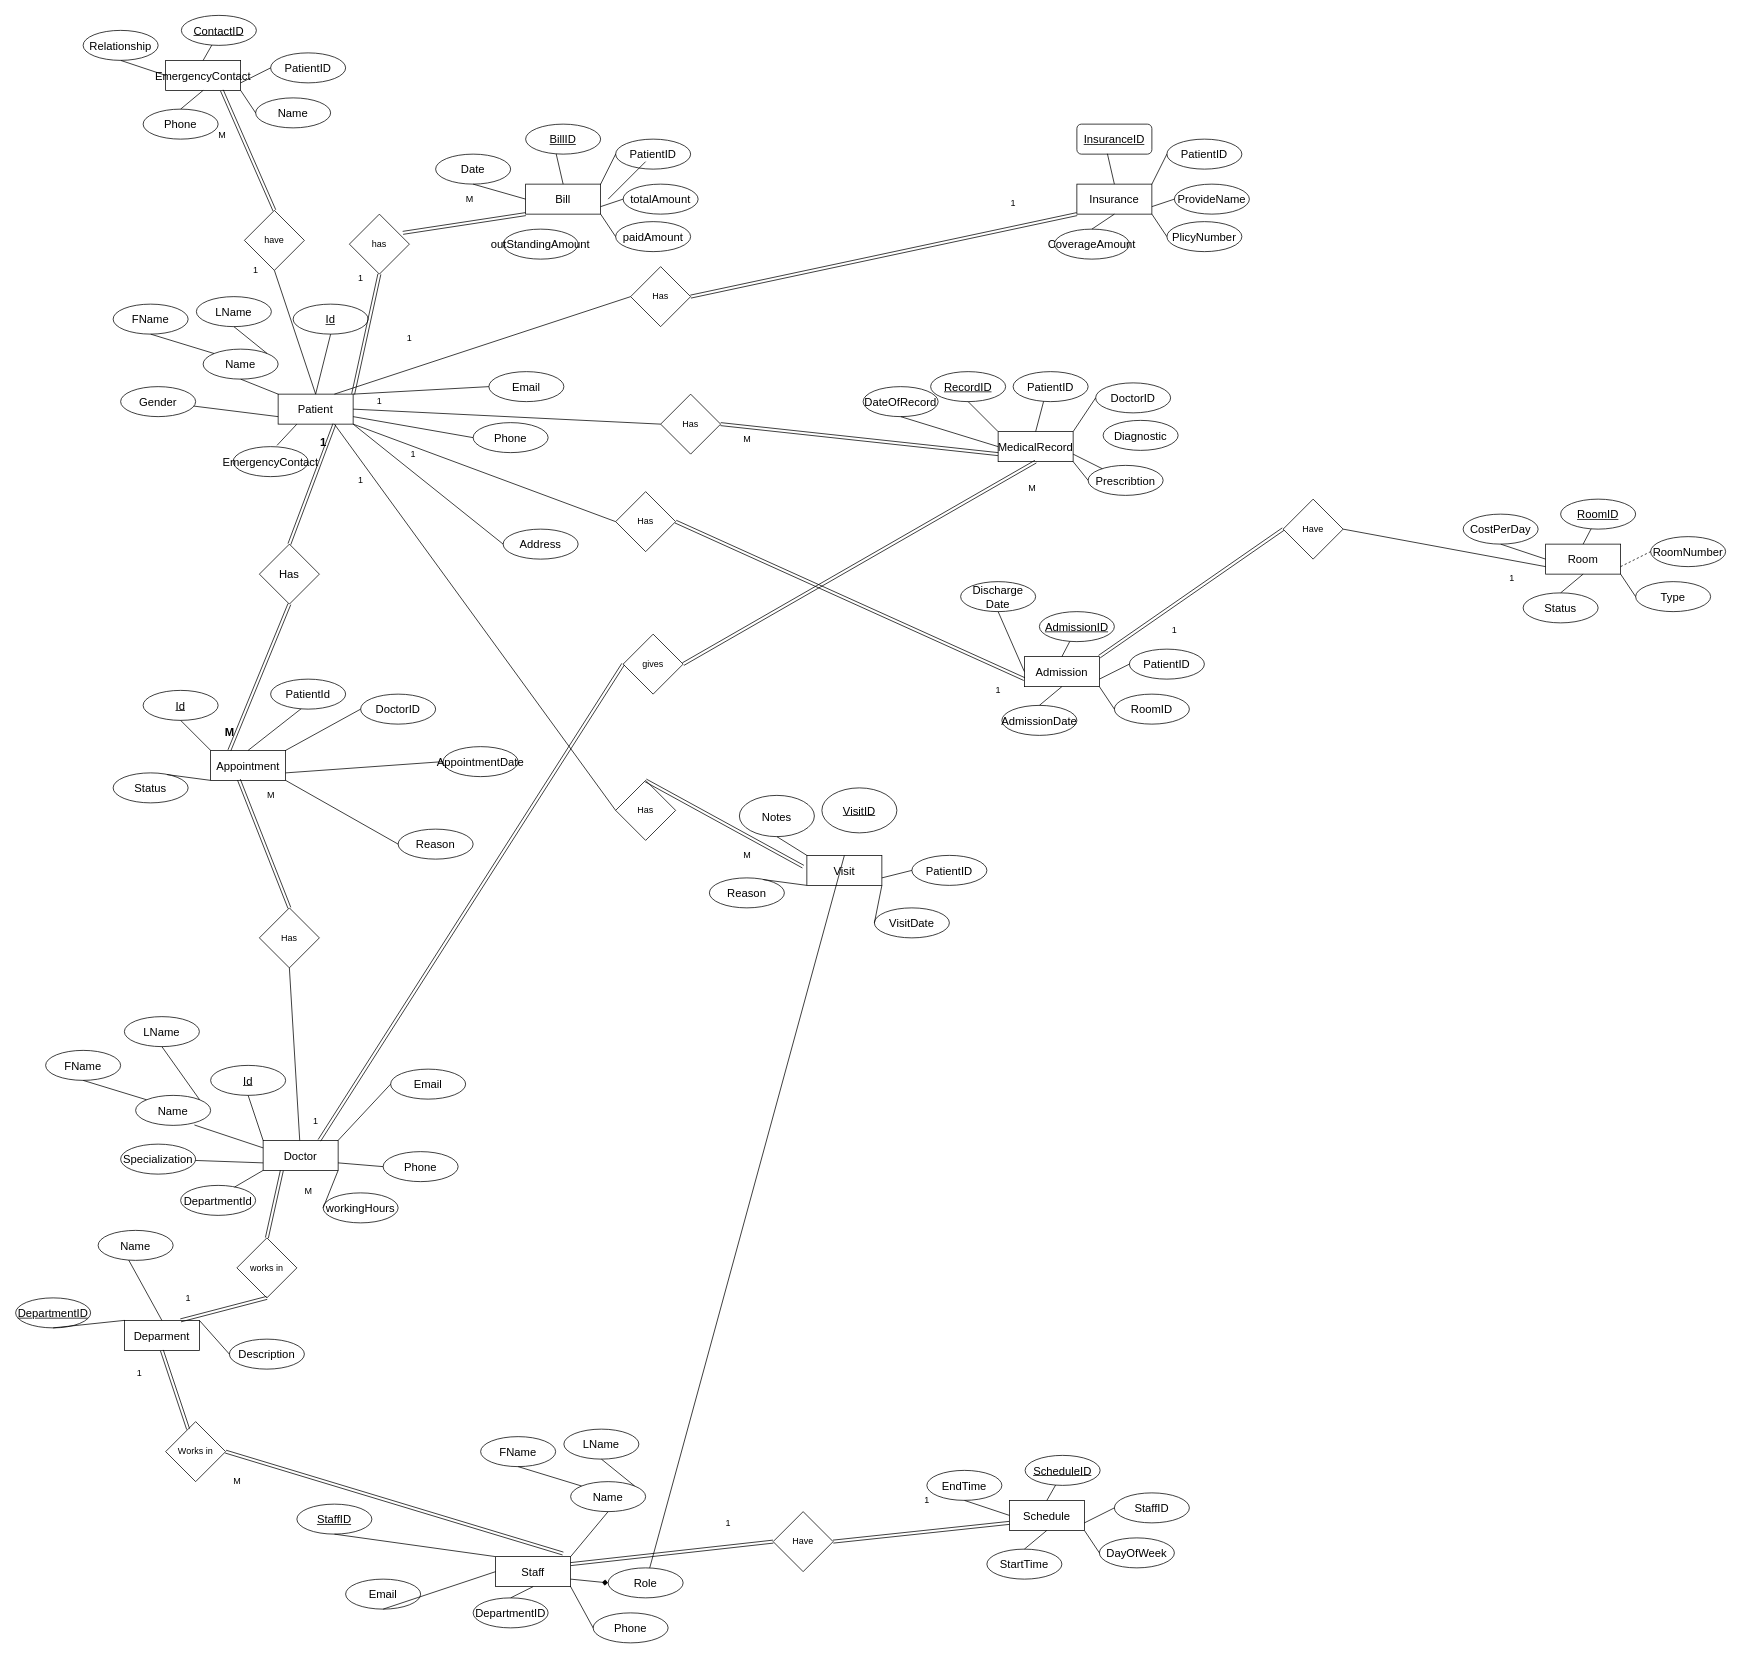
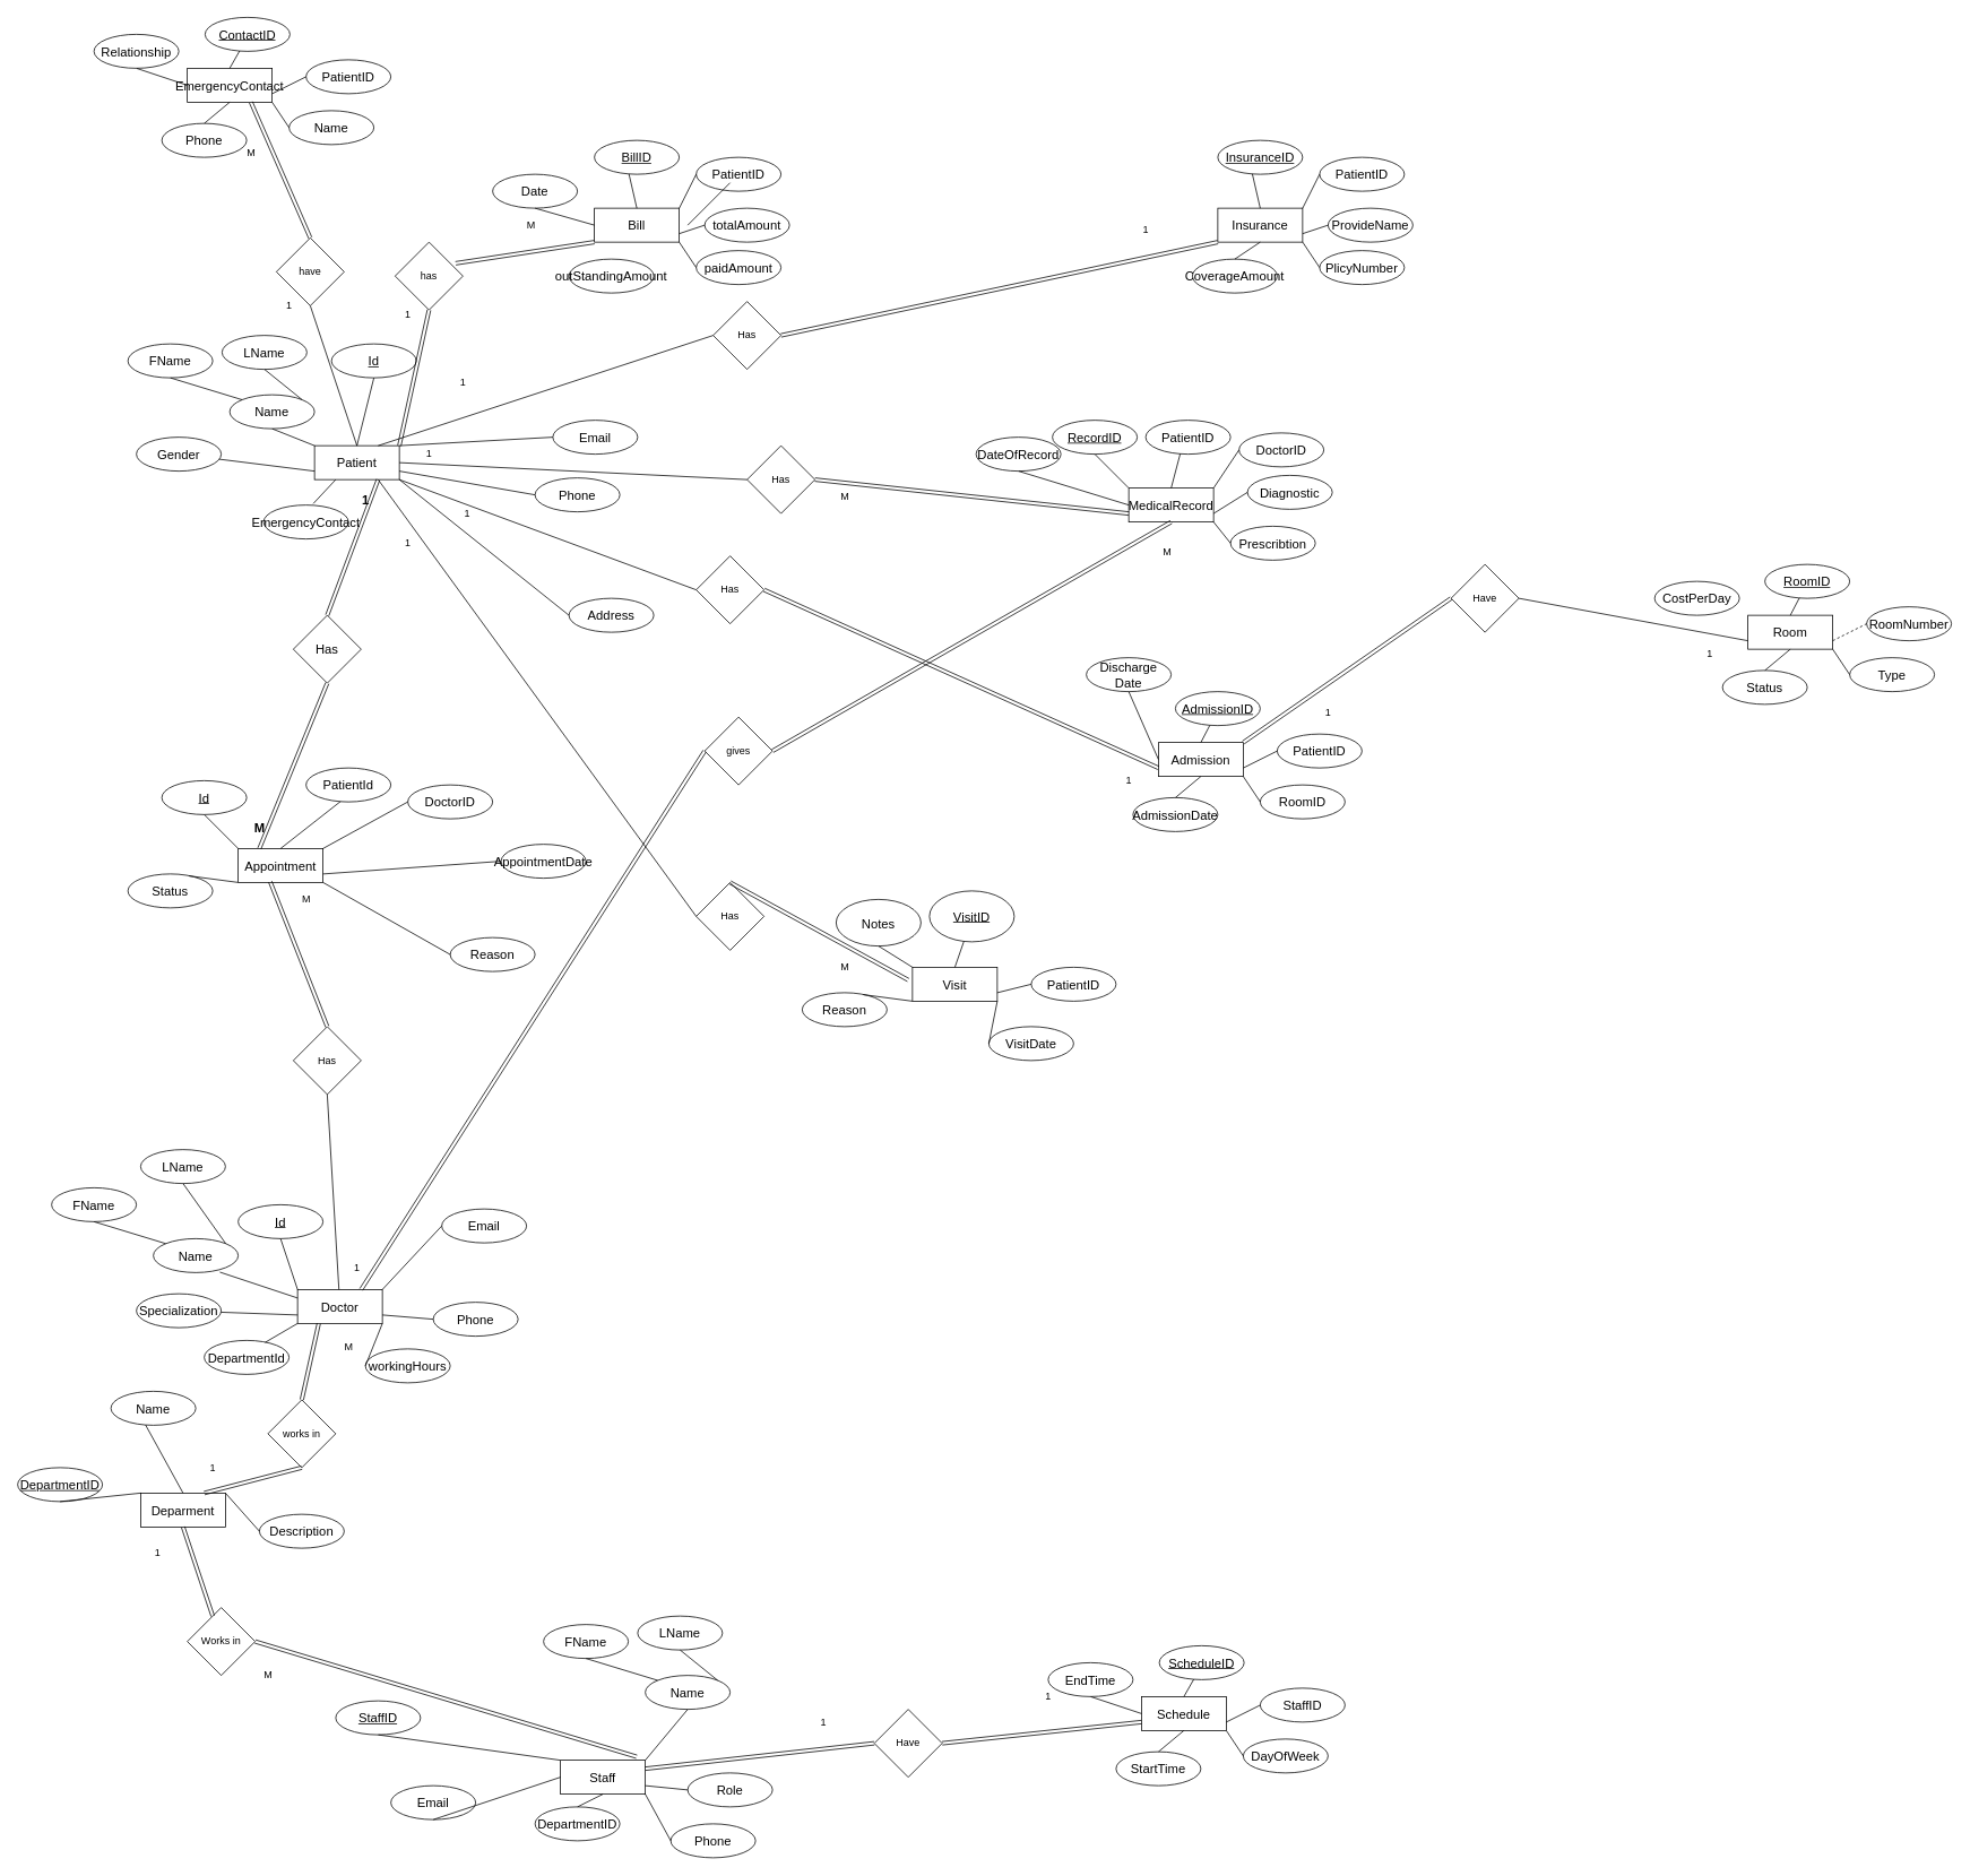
- <mxCell id="98" value="&lt;u style=&quot;font-size: 15px;&quot;&gt;InsuranceID&lt;/u&gt;" style="whiteSpace=wrap;html=1;align=center;fontSize=15;rounded=1;" parent="1" vertex="1"><mxGeometry x="1435" y="165" width="100" height="40" as="geometry" /></mxCell>
+ <mxCell id="98" value="&lt;u style=&quot;font-size: 15px;&quot;&gt;InsuranceID&lt;/u&gt;" style="ellipse;whiteSpace=wrap;html=1;align=center;fontSize=15;" parent="1" vertex="1"><mxGeometry x="1435" y="165" width="100" height="40" as="geometry" /></mxCell>
- <mxCell id="62" value="" style="endArrow=none;html=1;rounded=0;exitX=1;exitY=0.75;exitDx=0;exitDy=0;fontSize=15;" parent="1" source="50" target="59" edge="1"><mxGeometry relative="1" as="geometry"><mxPoint x="1275" y="626" as="sourcePoint" /><mxPoint x="1390" y="655" as="targetPoint" /></mxGeometry></mxCell>
+ <mxCell id="62" value="" style="endArrow=none;html=1;rounded=0;exitX=1;exitY=0.75;exitDx=0;exitDy=0;entryX=0;entryY=0.5;entryDx=0;entryDy=0;fontSize=15;" parent="1" source="50" target="58" edge="1"><mxGeometry relative="1" as="geometry"><mxPoint x="1275" y="626" as="sourcePoint" /><mxPoint x="1390" y="655" as="targetPoint" /></mxGeometry></mxCell>
- <mxCell id="90" value="" style="endArrow=none;html=1;rounded=0;exitX=0.5;exitY=1;exitDx=0;exitDy=0;entryX=0;entryY=0.5;entryDx=0;entryDy=0;fontSize=15;" parent="1" source="88" target="86" edge="1"><mxGeometry relative="1" as="geometry"><mxPoint x="1940" y="765" as="sourcePoint" /><mxPoint x="2100" y="765" as="targetPoint" /></mxGeometry></mxCell>
- <mxCell id="134" value="" style="endArrow=none;html=1;rounded=0;exitX=0.5;exitY=0;exitDx=0;exitDy=0;fontSize=15;" parent="1" source="130" target="68" edge="1"><mxGeometry relative="1" as="geometry"><mxPoint x="1115" y="1160" as="sourcePoint" /><mxPoint x="1265" y="1170" as="targetPoint" /></mxGeometry></mxCell>
+ <mxCell id="134" value="" style="endArrow=none;html=1;rounded=0;entryX=0.407;entryY=0.987;entryDx=0;entryDy=0;entryPerimeter=0;exitX=0.5;exitY=0;exitDx=0;exitDy=0;fontSize=15;" parent="1" source="130" target="133" edge="1"><mxGeometry relative="1" as="geometry"><mxPoint x="1115" y="1160" as="sourcePoint" /><mxPoint x="1265" y="1170" as="targetPoint" /></mxGeometry></mxCell>
- <mxCell id="71" value="" style="endArrow=diamond;html=1;rounded=0;exitX=1;exitY=0.75;exitDx=0;exitDy=0;entryX=0;entryY=0.5;entryDx=0;entryDy=0;fontSize=15;" parent="1" source="63" target="68" edge="1"><mxGeometry relative="1" as="geometry"><mxPoint x="605" y="2126" as="sourcePoint" /><mxPoint x="720" y="2155" as="targetPoint" /></mxGeometry></mxCell>
+ <mxCell id="71" value="" style="endArrow=none;html=1;rounded=0;exitX=1;exitY=0.75;exitDx=0;exitDy=0;entryX=0;entryY=0.5;entryDx=0;entryDy=0;fontSize=15;" parent="1" source="63" target="68" edge="1"><mxGeometry relative="1" as="geometry"><mxPoint x="605" y="2126" as="sourcePoint" /><mxPoint x="720" y="2155" as="targetPoint" /></mxGeometry></mxCell>
